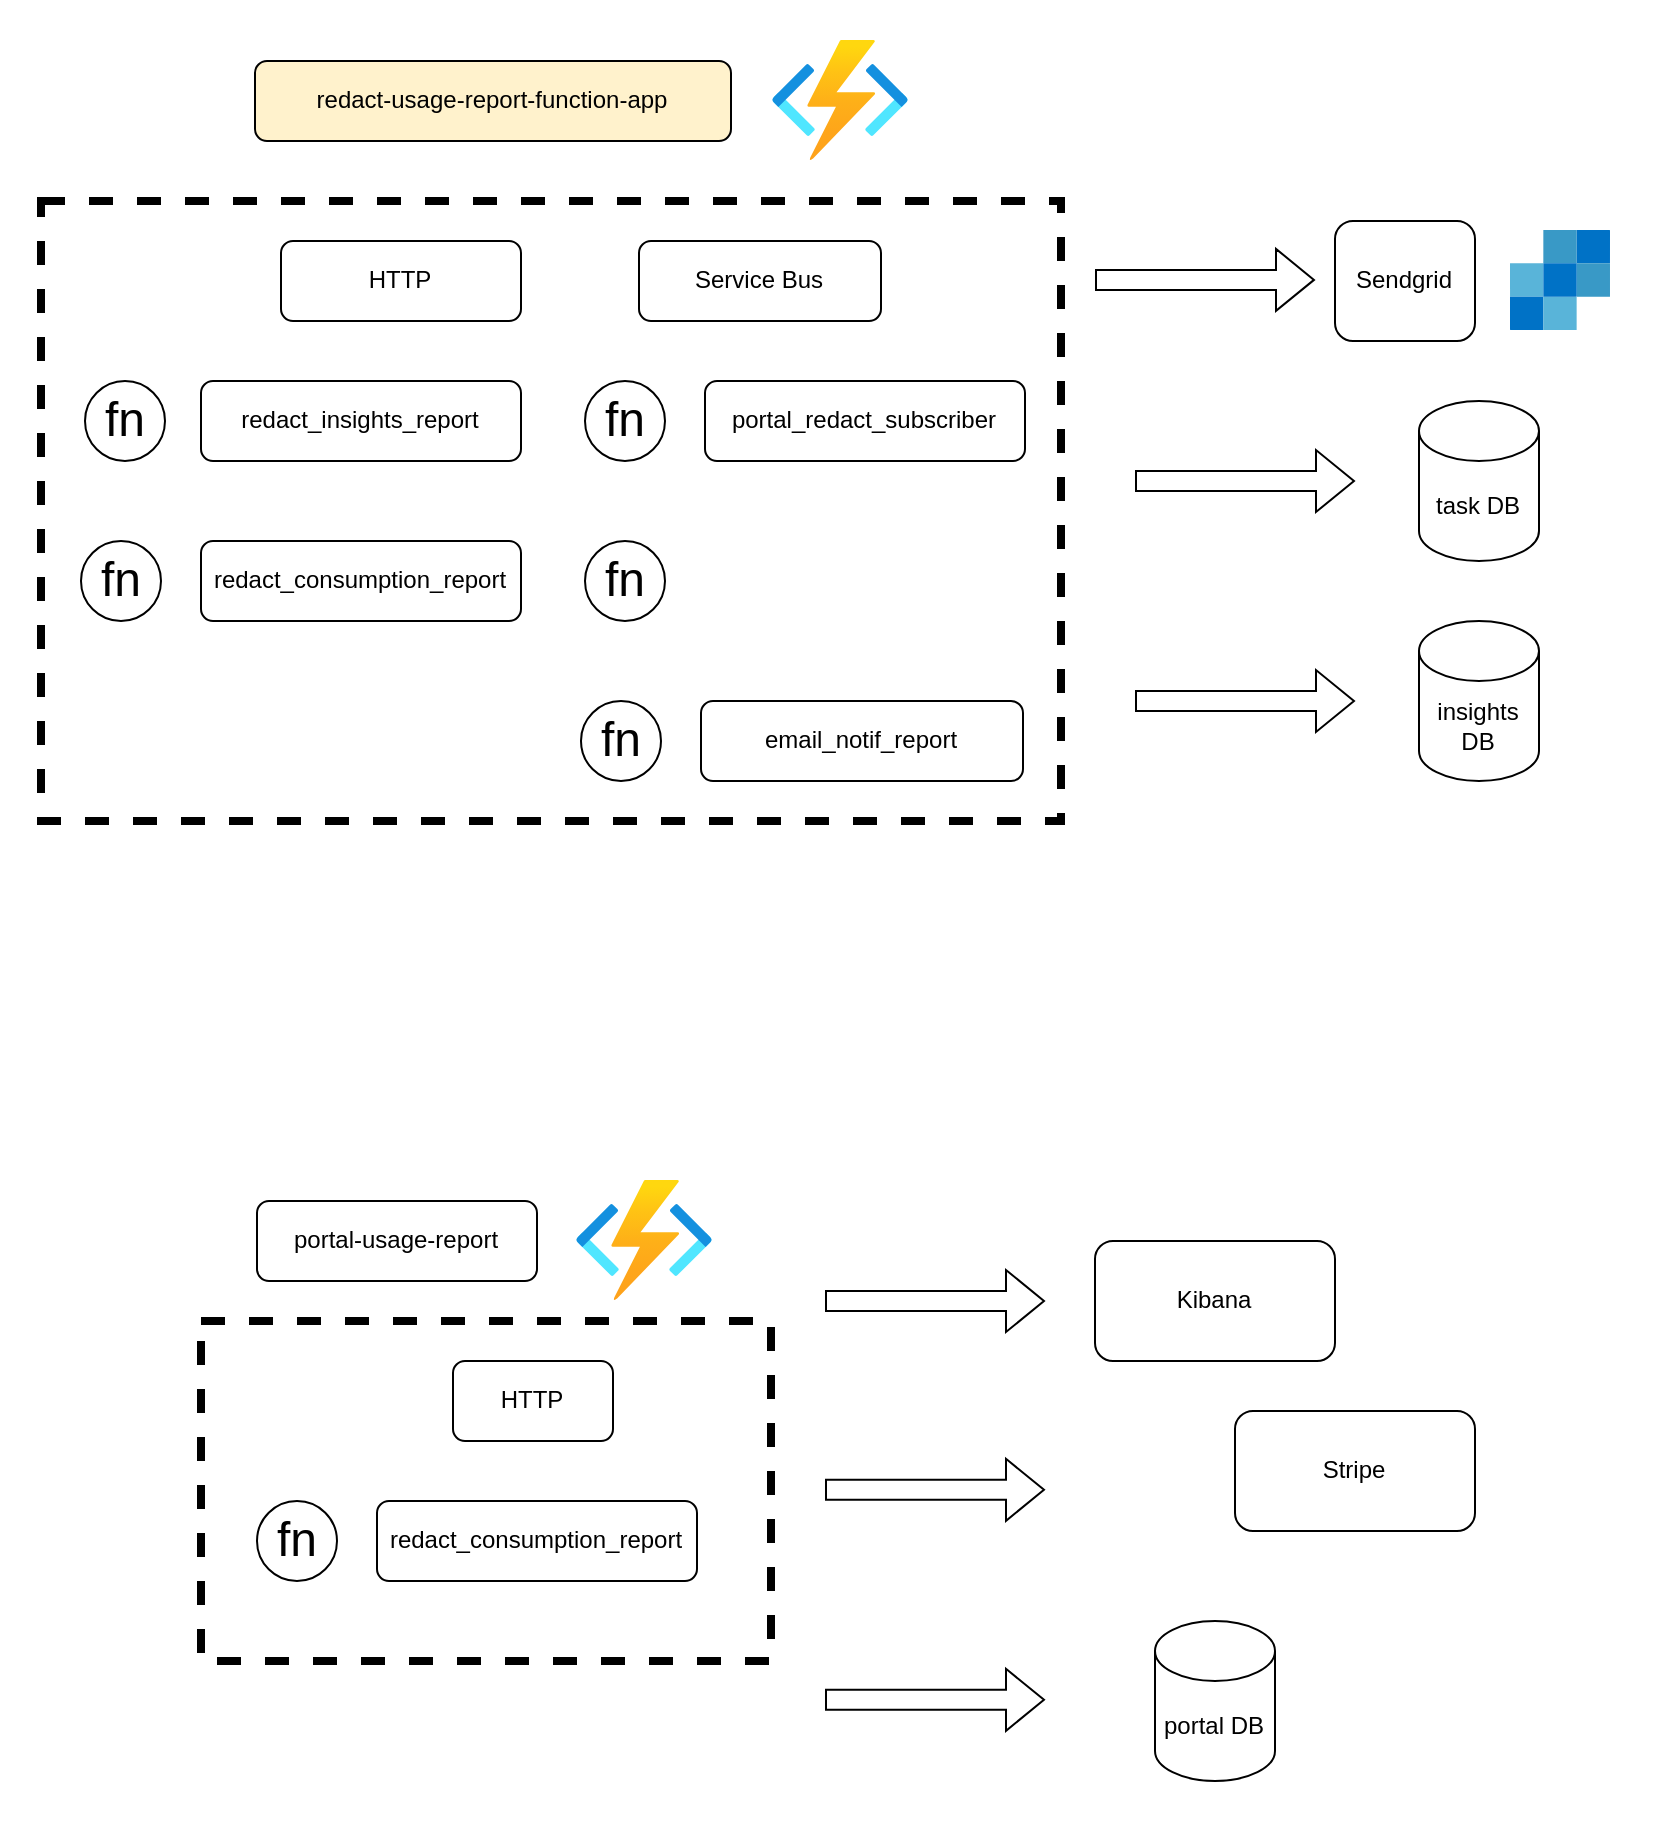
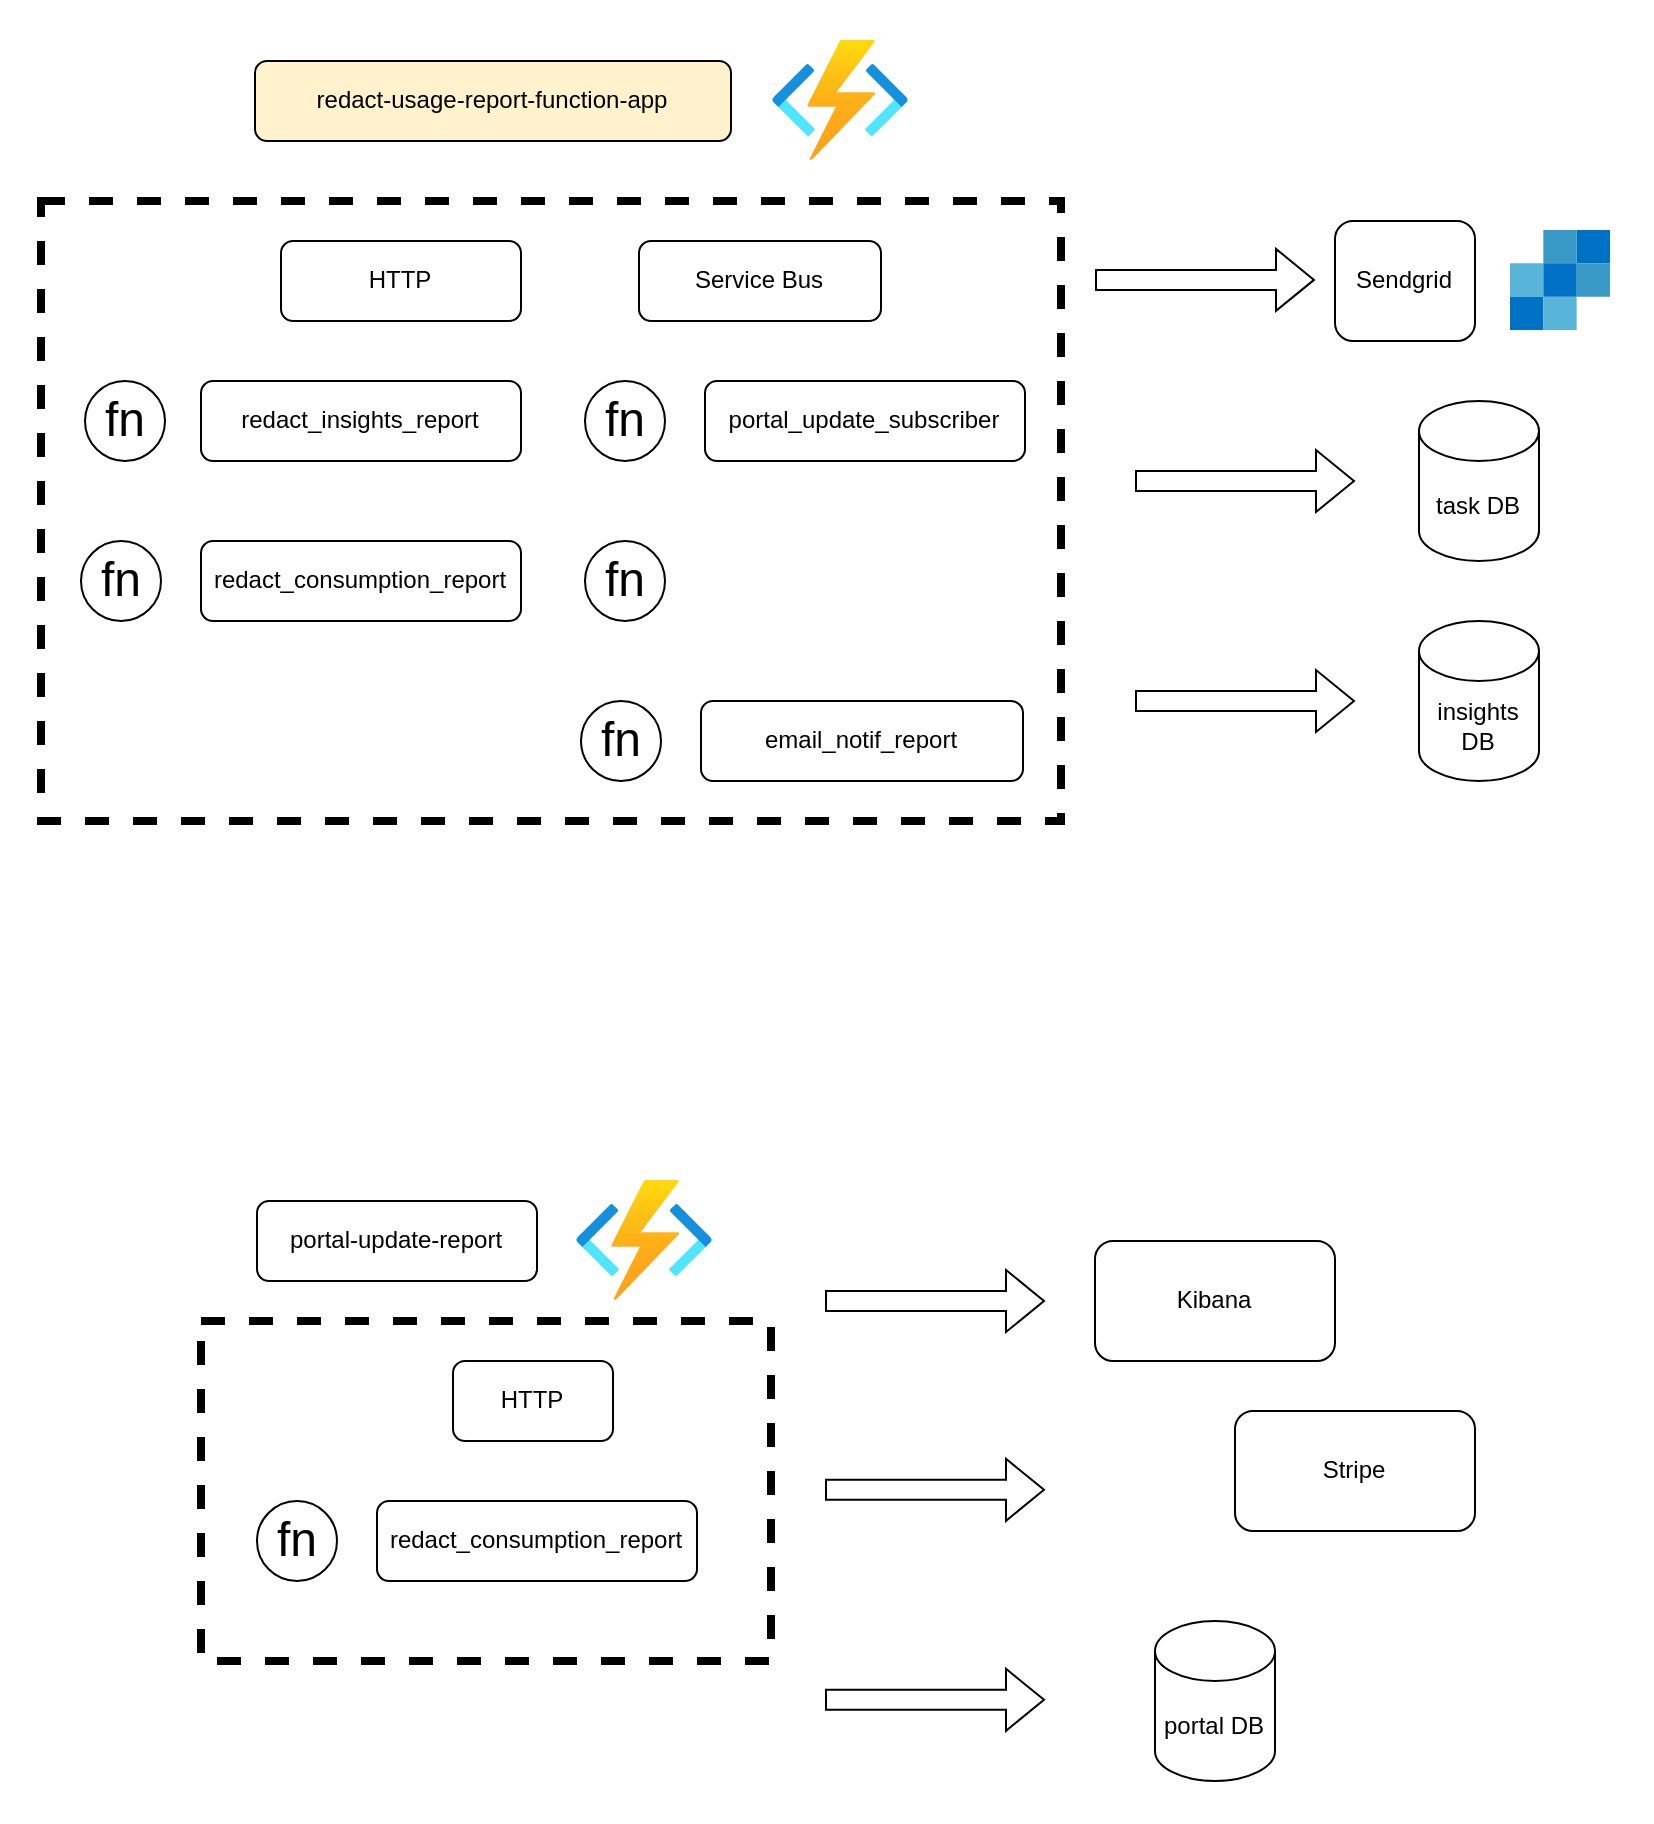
- <mxCell id="19" value="portal_redact_subscriber" style="rounded=1;whiteSpace=wrap;html=1;" parent="1" vertex="1"><mxGeometry x="352" y="190" width="160" height="40" as="geometry" /></mxCell>
+ <mxCell id="19" value="portal_update_subscriber" style="rounded=1;whiteSpace=wrap;html=1;" parent="1" vertex="1"><mxGeometry x="352" y="190" width="160" height="40" as="geometry" /></mxCell>
- <mxCell id="5" value="portal-usage-report" style="rounded=1;whiteSpace=wrap;html=1;" parent="1" vertex="1"><mxGeometry x="128" y="600" width="140" height="40" as="geometry" /></mxCell>
+ <mxCell id="5" value="portal-update-report" style="rounded=1;whiteSpace=wrap;html=1;" parent="1" vertex="1"><mxGeometry x="128" y="600" width="140" height="40" as="geometry" /></mxCell>
